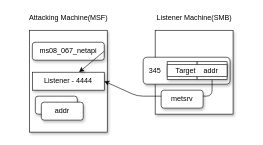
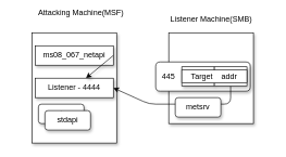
- <mxCell id="11" value="Attacking Machine(MSF)" style="text;html=1;strokeColor=none;fillColor=none;align=center;verticalAlign=middle;whiteSpace=wrap;rounded=0;shadow=1;" parent="1" vertex="1"><mxGeometry x="20.5" y="20" width="185" height="20" as="geometry" /></mxCell>
+ <mxCell id="11" value="Attacking Machine(MSF)" style="text;html=1;strokeColor=none;fillColor=none;align=center;verticalAlign=middle;whiteSpace=wrap;rounded=0;shadow=1;" parent="1" vertex="1"><mxGeometry x="30.5" y="10" width="185" height="20" as="geometry" /></mxCell>
- <mxCell id="3" value="ms08_067_netapi" style="rounded=1;whiteSpace=wrap;html=1;shadow=1;" parent="1" vertex="1"><mxGeometry x="53" y="70" width="120" height="30" as="geometry" /></mxCell>
+ <mxCell id="3" value="ms08_067_netapi" style="whiteSpace=wrap;html=1;shadow=1;rounded=0;" parent="1" vertex="1"><mxGeometry x="53" y="70" width="120" height="30" as="geometry" /></mxCell>
- <mxCell id="9" value="345" style="text;html=1;strokeColor=none;fillColor=none;align=center;verticalAlign=middle;whiteSpace=wrap;rounded=0;shadow=1;" parent="1" vertex="1"><mxGeometry x="238" y="107.5" width="40" height="20" as="geometry" /></mxCell>
+ <mxCell id="9" value="445" style="text;html=1;strokeColor=none;fillColor=none;align=center;verticalAlign=middle;whiteSpace=wrap;rounded=0;shadow=1;" parent="1" vertex="1"><mxGeometry x="238" y="107.5" width="40" height="20" as="geometry" /></mxCell>
- <mxCell id="16" value="addr" style="rounded=1;whiteSpace=wrap;html=1;shadow=1;" parent="1" vertex="1"><mxGeometry x="68" y="170" width="70" height="30" as="geometry" /></mxCell>
+ <mxCell id="16" value="stdapi" style="rounded=1;whiteSpace=wrap;html=1;shadow=1;" parent="1" vertex="1"><mxGeometry x="68" y="170" width="70" height="30" as="geometry" /></mxCell>
